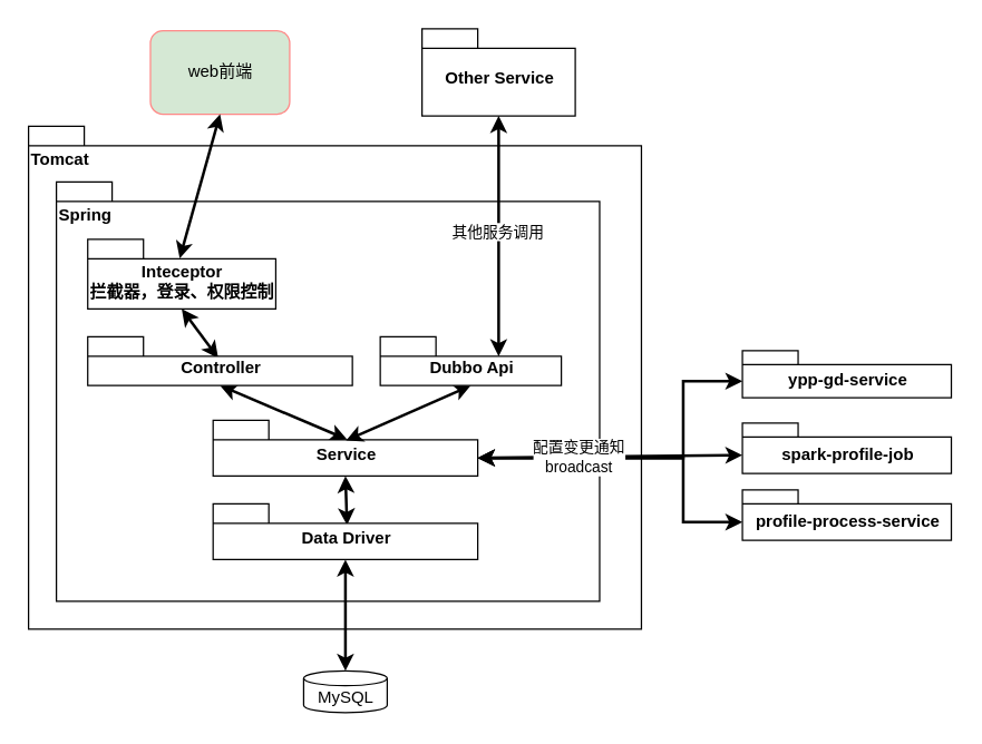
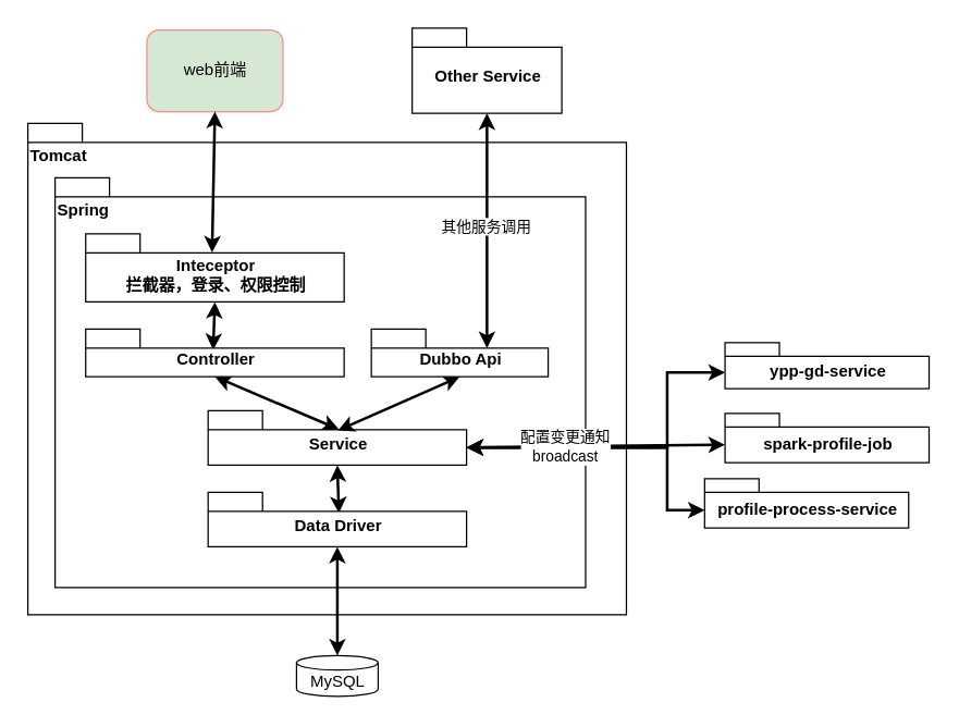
- <mxCell id="6" value="Inteceptor&lt;br&gt;拦截器，登录、权限控制" style="shape=folder;fontStyle=1;spacingTop=10;tabWidth=40;tabHeight=14;tabPosition=left;html=1;align=center;horizontal=1;verticalAlign=top;" parent="1" vertex="1"><mxGeometry x="62.5" y="171.25" width="135" height="50" as="geometry" /></mxCell>
+ <mxCell id="6" value="Inteceptor&lt;br&gt;拦截器，登录、权限控制" style="shape=folder;fontStyle=1;spacingTop=10;tabWidth=40;tabHeight=14;tabPosition=left;html=1;align=center;horizontal=1;verticalAlign=top;" parent="1" vertex="1"><mxGeometry x="62.5" y="171.25" width="190" height="50" as="geometry" /></mxCell>
- <mxCell id="26" value="profile-process-service" style="shape=folder;fontStyle=1;spacingTop=10;tabWidth=40;tabHeight=10;tabPosition=left;html=1;align=center;horizontal=1;verticalAlign=middle;" parent="1" vertex="1"><mxGeometry x="532.5" y="351.25" width="150" height="36.25" as="geometry" /></mxCell>
+ <mxCell id="26" value="profile-process-service" style="shape=folder;fontStyle=1;spacingTop=10;tabWidth=40;tabHeight=10;tabPosition=left;html=1;align=center;horizontal=1;verticalAlign=middle;" parent="1" vertex="1"><mxGeometry x="517.5" y="351.25" width="150" height="36.25" as="geometry" /></mxCell>
